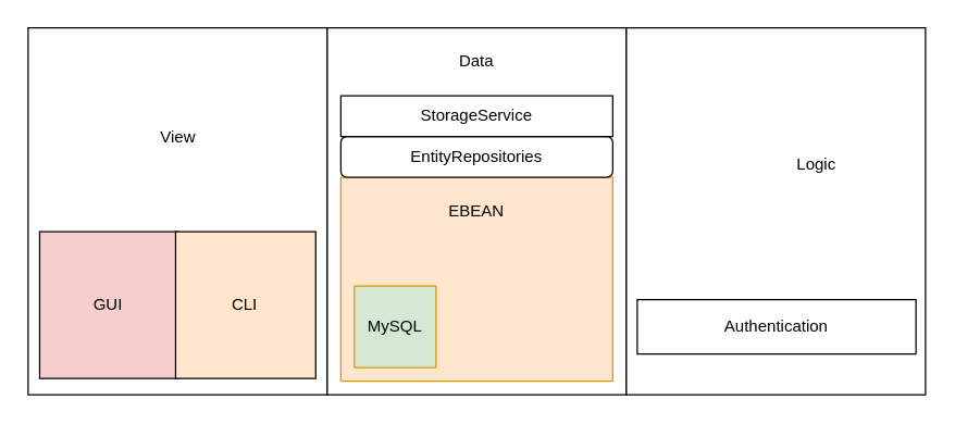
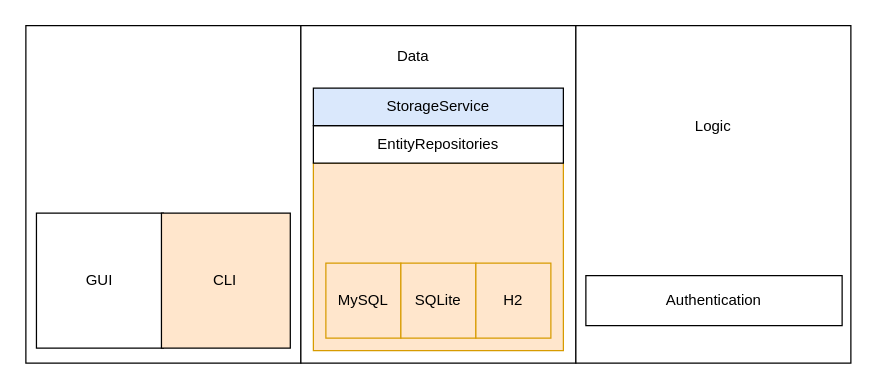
- <mxCell id="11" value="Data" style="text;html=1;align=center;verticalAlign=middle;whiteSpace=wrap;rounded=0;" vertex="1" parent="9"><mxGeometry x="80" y="10" width="60" height="30" as="geometry" /></mxCell>
+ <mxCell id="11" value="Data" style="text;html=1;align=center;verticalAlign=middle;whiteSpace=wrap;rounded=0;" vertex="1" parent="9"><mxGeometry x="60" y="10" width="60" height="30" as="geometry" /></mxCell>
- <mxCell id="23" value="StorageService" style="rounded=0;whiteSpace=wrap;html=1;" vertex="1" parent="21"><mxGeometry width="200" height="30" as="geometry" /></mxCell>
+ <mxCell id="23" value="StorageService" style="rounded=0;whiteSpace=wrap;html=1;fillColor=#dae8fc;" vertex="1" parent="21"><mxGeometry width="200" height="30" as="geometry" /></mxCell>
- <mxCell id="5" value="View" style="text;html=1;align=center;verticalAlign=middle;whiteSpace=wrap;rounded=0;" vertex="1" parent="3"><mxGeometry x="84.615" y="54" width="50.769" height="54" as="geometry" /></mxCell>
- <mxCell id="22" value="EntityRepositories" style="whiteSpace=wrap;html=1;rounded=1;" vertex="1" parent="21"><mxGeometry y="30" width="200" height="30" as="geometry" /></mxCell>
+ <mxCell id="22" value="EntityRepositories" style="rounded=0;whiteSpace=wrap;html=1;" vertex="1" parent="21"><mxGeometry y="30" width="200" height="30" as="geometry" /></mxCell>
- <mxCell id="26" value="Logic" style="text;html=1;align=center;verticalAlign=middle;whiteSpace=wrap;rounded=0;" vertex="1" parent="1"><mxGeometry x="570" y="106" width="60" height="30" as="geometry" /></mxCell>
+ <mxCell id="26" value="Logic" style="text;html=1;align=center;verticalAlign=middle;whiteSpace=wrap;rounded=0;" vertex="1" parent="1"><mxGeometry x="540" y="86" width="60" height="30" as="geometry" /></mxCell>
- <mxCell id="20" value="EBEAN" style="text;html=1;align=center;verticalAlign=middle;whiteSpace=wrap;rounded=0;" vertex="1" parent="13"><mxGeometry x="70" y="10" width="60" height="30" as="geometry" /></mxCell>
- <mxCell id="7" value="GUI" style="rounded=0;whiteSpace=wrap;html=1;fillColor=#f8cecc;" vertex="1" parent="6"><mxGeometry width="101.538" height="108" as="geometry" /></mxCell>
+ <mxCell id="7" value="GUI" style="rounded=0;whiteSpace=wrap;html=1;" vertex="1" parent="6"><mxGeometry width="101.538" height="108" as="geometry" /></mxCell>
- <mxCell id="17" value="MySQL" style="rounded=0;whiteSpace=wrap;html=1;fillColor=#d5e8d4;strokeColor=#d79b00;" vertex="1" parent="16"><mxGeometry width="60" height="60" as="geometry" /></mxCell>
+ <mxCell id="17" value="MySQL" style="rounded=0;whiteSpace=wrap;html=1;fillColor=#ffe6cc;strokeColor=#d79b00;" vertex="1" parent="16"><mxGeometry width="60" height="60" as="geometry" /></mxCell>
+ <mxCell id="18" value="SQLite" style="rounded=0;whiteSpace=wrap;html=1;fillColor=#ffe6cc;strokeColor=#d79b00;" vertex="1" parent="16"><mxGeometry x="60" width="60" height="60" as="geometry" /></mxCell>
+ <mxCell id="19" value="H2" style="rounded=0;whiteSpace=wrap;html=1;fillColor=#ffe6cc;strokeColor=#d79b00;" vertex="1" parent="16"><mxGeometry x="120" width="60" height="60" as="geometry" /></mxCell>
